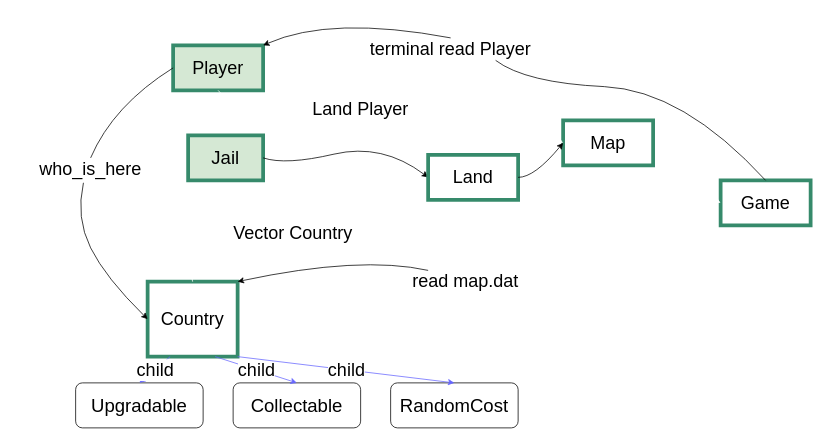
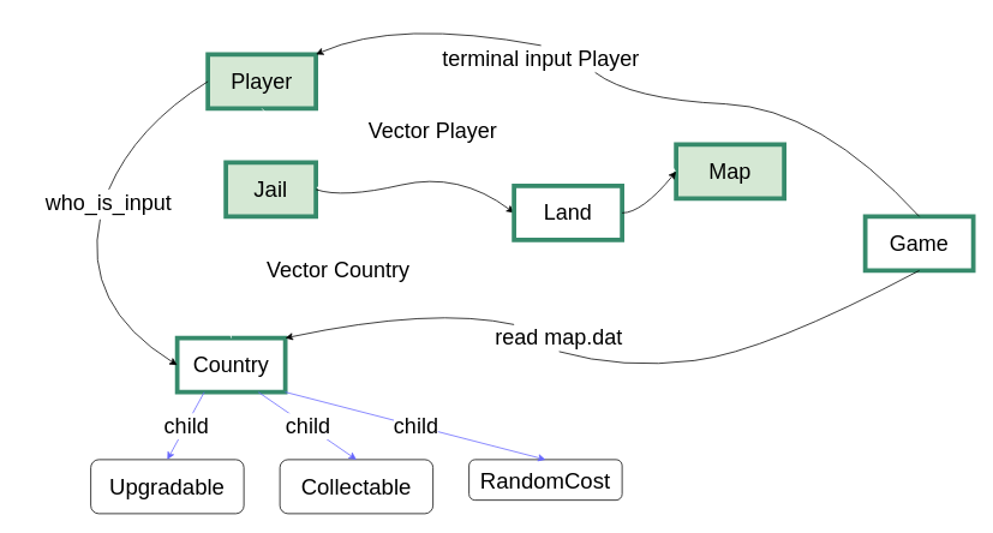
- <mxCell id="24" value="&lt;span style=&quot;text-align: left&quot;&gt;terminal read Player&lt;/span&gt;" style="text;html=1;strokeColor=none;fillColor=none;align=center;verticalAlign=middle;whiteSpace=wrap;rounded=0;fontSize=24;" parent="1" vertex="1"><mxGeometry x="480" y="50" width="240" height="30" as="geometry" /></mxCell>
+ <mxCell id="24" value="&lt;span style=&quot;text-align: left&quot;&gt;terminal input Player&lt;/span&gt;" style="text;html=1;strokeColor=none;fillColor=none;align=center;verticalAlign=middle;whiteSpace=wrap;rounded=0;fontSize=24;" parent="1" vertex="1"><mxGeometry x="480" y="50" width="240" height="30" as="geometry" /></mxCell>
- <mxCell id="27" value="Land Player" style="text;html=1;strokeColor=none;fillColor=none;align=center;verticalAlign=middle;whiteSpace=wrap;rounded=0;fontSize=24;" parent="1" vertex="1"><mxGeometry x="400" y="130" width="160" height="30" as="geometry" /></mxCell>
+ <mxCell id="27" value="Vector Player" style="text;html=1;strokeColor=none;fillColor=none;align=center;verticalAlign=middle;whiteSpace=wrap;rounded=0;fontSize=24;" parent="1" vertex="1"><mxGeometry x="400" y="130" width="160" height="30" as="geometry" /></mxCell>
- <mxCell id="11" value="&lt;font style=&quot;font-size: 24px&quot;&gt;Map&lt;/font&gt;" style="rounded=0;whiteSpace=wrap;html=1;strokeColor=#368A6B;strokeWidth=5;" parent="1" vertex="1"><mxGeometry x="750" y="160" width="120" height="60" as="geometry" /></mxCell>
+ <mxCell id="11" value="&lt;font style=&quot;font-size: 24px&quot;&gt;Map&lt;/font&gt;" style="rounded=0;whiteSpace=wrap;html=1;strokeColor=#368A6B;strokeWidth=5;fillColor=#d5e8d4;" parent="1" vertex="1"><mxGeometry x="750" y="160" width="120" height="60" as="geometry" /></mxCell>
- <mxCell id="21" value="&lt;span style=&quot;text-align: left&quot;&gt;who_is_here&lt;/span&gt;" style="text;html=1;strokeColor=none;fillColor=none;align=center;verticalAlign=middle;whiteSpace=wrap;rounded=0;fontSize=24;" parent="1" vertex="1"><mxGeometry x="20" y="210" width="200" height="30" as="geometry" /></mxCell>
+ <mxCell id="21" value="&lt;span style=&quot;text-align: left&quot;&gt;who_is_input&lt;/span&gt;" style="text;html=1;strokeColor=none;fillColor=none;align=center;verticalAlign=middle;whiteSpace=wrap;rounded=0;fontSize=24;" parent="1" vertex="1"><mxGeometry x="20" y="210" width="200" height="30" as="geometry" /></mxCell>
- <mxCell id="10" style="edgeStyle=none;html=1;entryX=0;entryY=0.5;entryDx=0;entryDy=0;fontSize=24;strokeColor=#FFFFFF;fillColor=#007FFF;" parent="1" source="11" target="7" edge="1"><mxGeometry relative="1" as="geometry" /></mxCell>
+ <mxCell id="10" style="edgeStyle=none;html=1;fontSize=24;strokeColor=#FFFFFF;fillColor=#007FFF;" parent="1" source="11" target="6" edge="1"><mxGeometry relative="1" as="geometry" /></mxCell>
- <mxCell id="30" value="Vector Country" style="text;html=1;strokeColor=none;fillColor=none;align=center;verticalAlign=middle;whiteSpace=wrap;rounded=0;fontSize=24;" parent="1" vertex="1"><mxGeometry x="300" y="295" width="180" height="30" as="geometry" /></mxCell>
+ <mxCell id="30" value="Vector Country" style="text;html=1;strokeColor=none;fillColor=none;align=center;verticalAlign=middle;whiteSpace=wrap;rounded=0;fontSize=24;" parent="1" vertex="1"><mxGeometry x="285" y="285" width="180" height="30" as="geometry" /></mxCell>
+ <mxCell id="20" value="" style="curved=1;endArrow=none;html=1;fontSize=24;exitX=0.5;exitY=1;exitDx=0;exitDy=0;entryX=0.5;entryY=1;entryDx=0;entryDy=0;" parent="1" source="7" target="19" edge="1"><mxGeometry width="50" height="50" relative="1" as="geometry"><mxPoint x="830" y="330" as="sourcePoint" /><mxPoint x="290" y="380" as="targetPoint" /><Array as="points"><mxPoint x="850" y="390" /><mxPoint x="690" y="410" /></Array></mxGeometry></mxCell>
- <mxCell id="2" value="&lt;font style=&quot;font-size: 24px&quot;&gt;Country&lt;/font&gt;" style="rounded=0;whiteSpace=wrap;html=1;strokeColor=#368A6B;strokeWidth=5;" parent="1" vertex="1"><mxGeometry x="196" y="375" width="120" height="100" as="geometry" /></mxCell>
+ <mxCell id="2" value="&lt;font style=&quot;font-size: 24px&quot;&gt;Country&lt;/font&gt;" style="rounded=0;whiteSpace=wrap;html=1;strokeColor=#368A6B;strokeWidth=5;" parent="1" vertex="1"><mxGeometry x="196" y="375" width="120" height="60" as="geometry" /></mxCell>
- <mxCell id="5" value="&lt;span class=&quot;markedContent&quot; id=&quot;page69R_mcid12&quot;&gt;&lt;span style=&quot;left: 169.929px ; top: 334.417px ; font-size: 24.746px ; font-family: sans-serif ; transform: scalex(1.0)&quot; dir=&quot;ltr&quot;&gt;RandomCost&lt;/span&gt;&lt;/span&gt;" style="rounded=1;whiteSpace=wrap;html=1;fontSize=24;" parent="1" vertex="1"><mxGeometry x="520" y="510" width="170" height="60" as="geometry" /></mxCell>
+ <mxCell id="5" value="&lt;span class=&quot;markedContent&quot; id=&quot;page69R_mcid12&quot;&gt;&lt;span style=&quot;left: 169.929px ; top: 334.417px ; font-size: 24.746px ; font-family: sans-serif ; transform: scalex(1.0)&quot; dir=&quot;ltr&quot;&gt;RandomCost&lt;/span&gt;&lt;/span&gt;" style="rounded=1;whiteSpace=wrap;html=1;fontSize=24;" parent="1" vertex="1"><mxGeometry x="520" y="510" width="170" height="45" as="geometry" /></mxCell>
